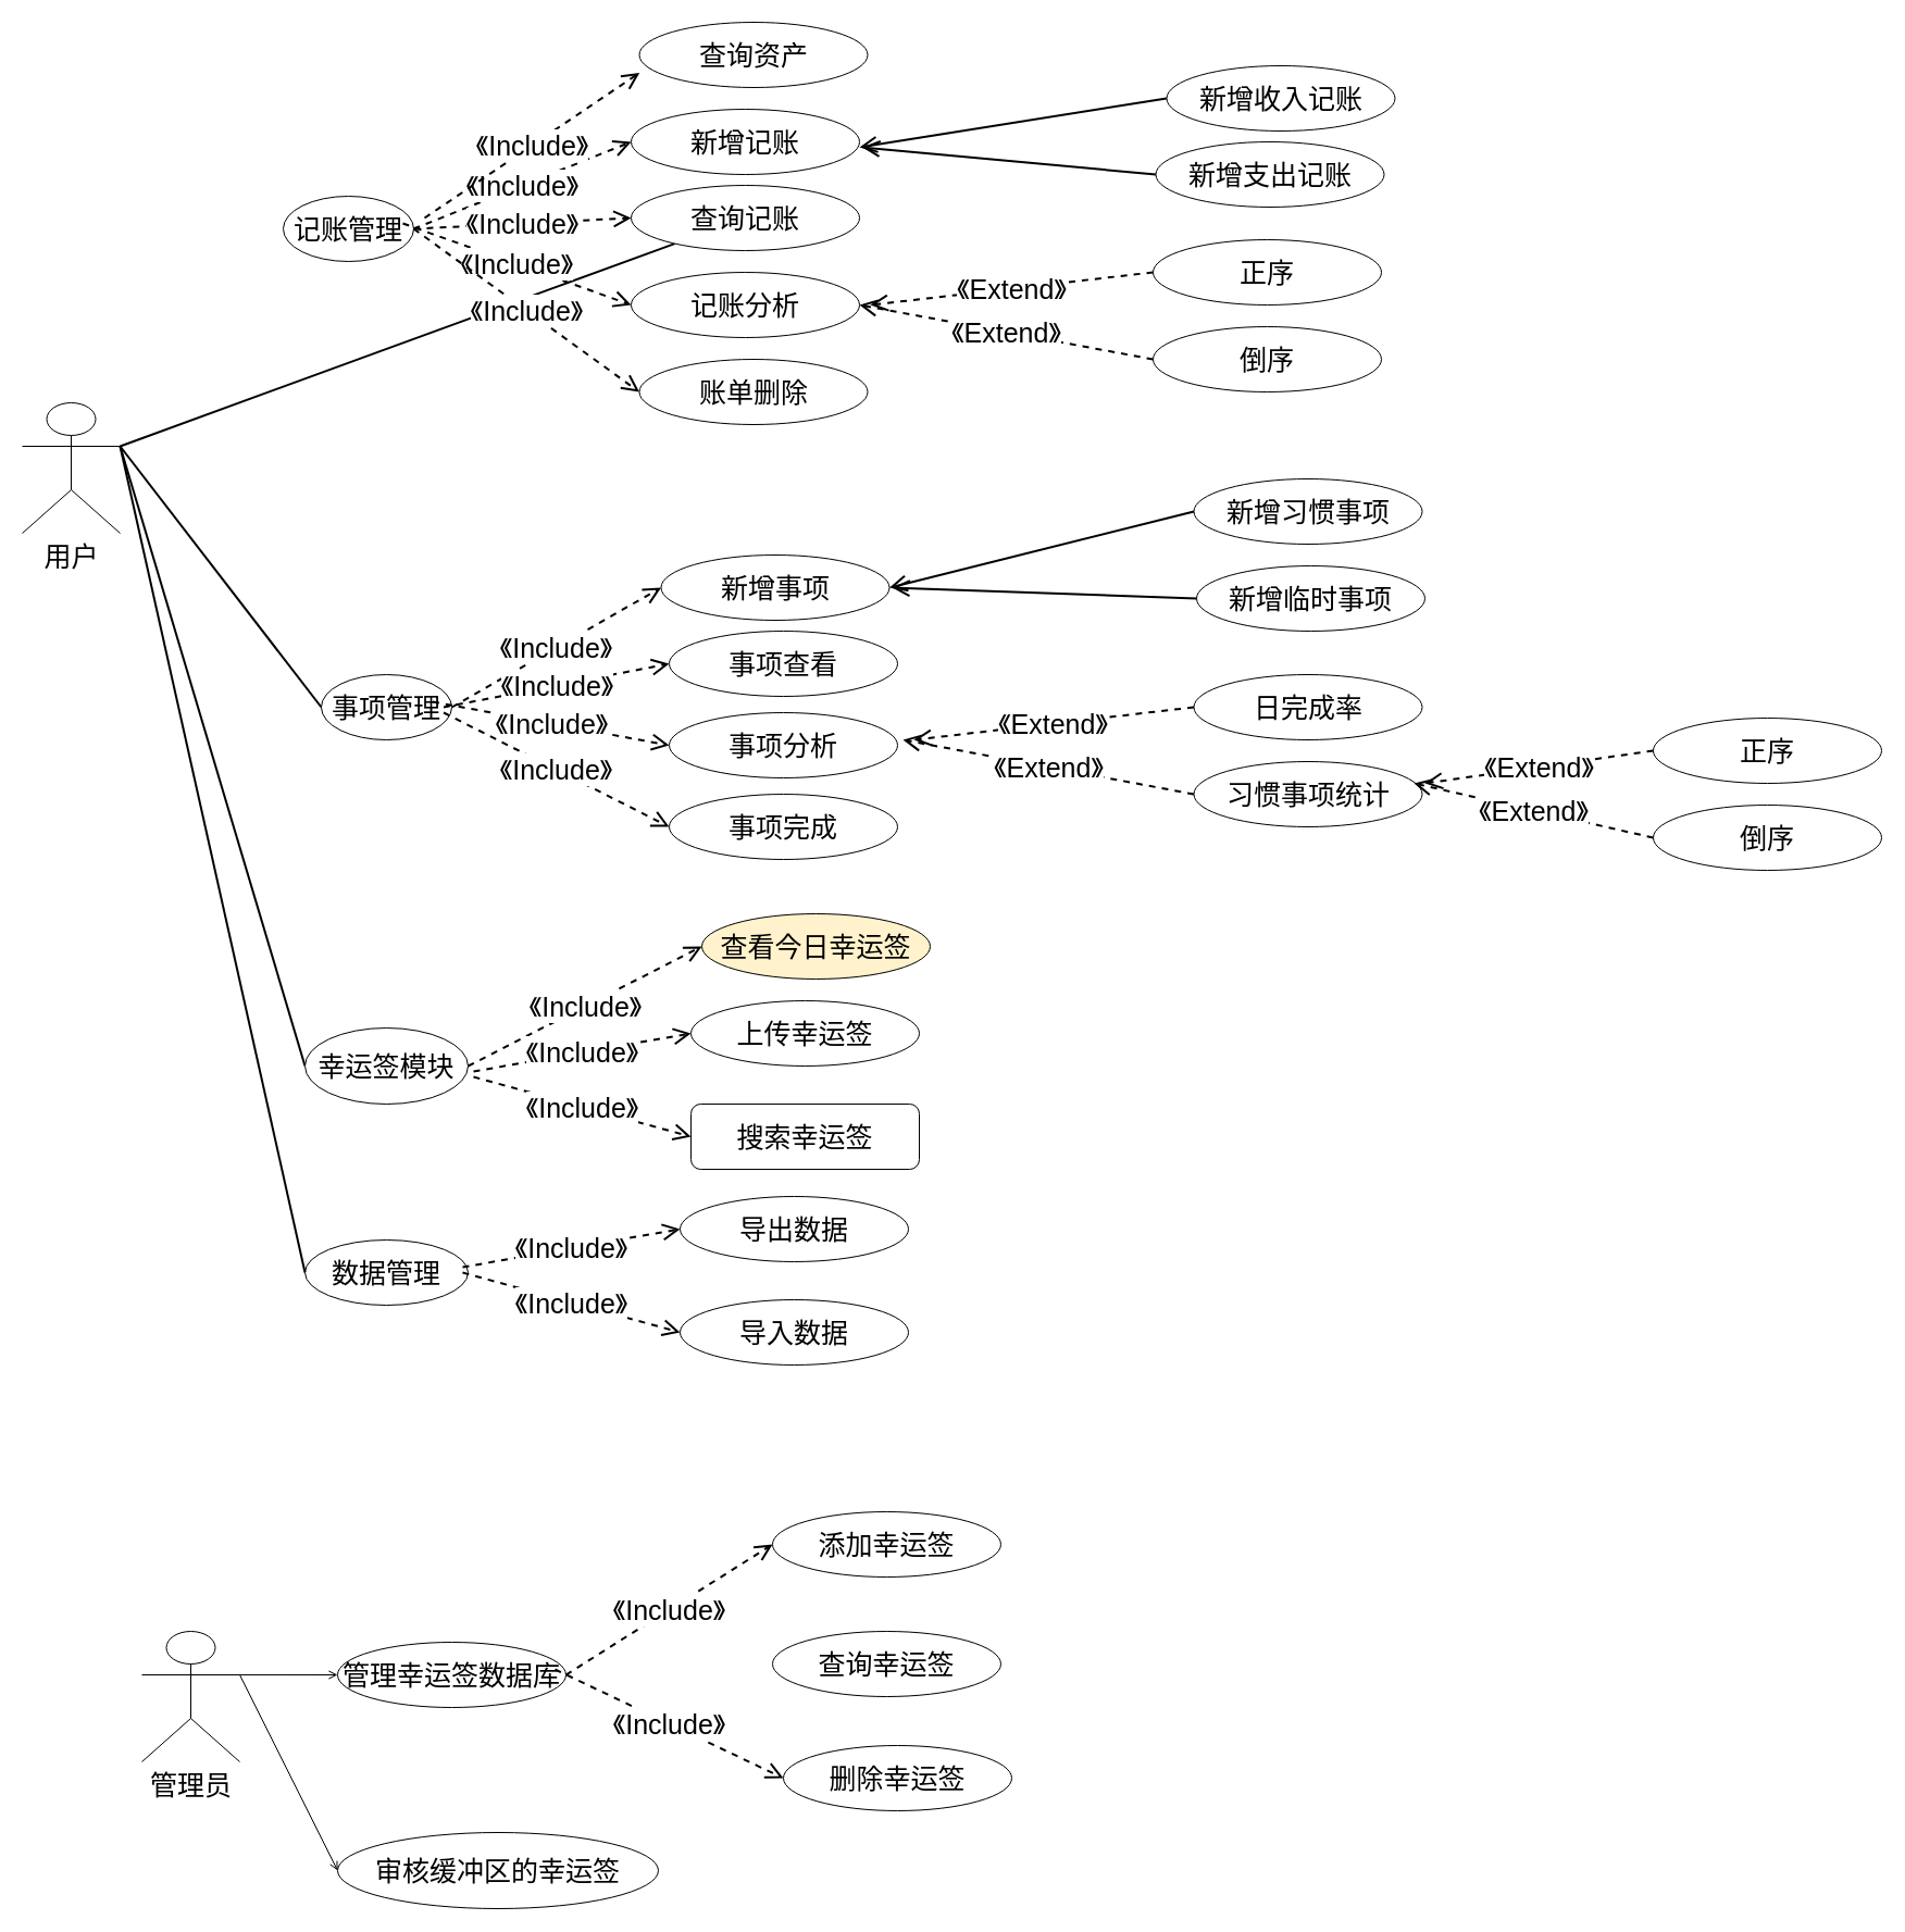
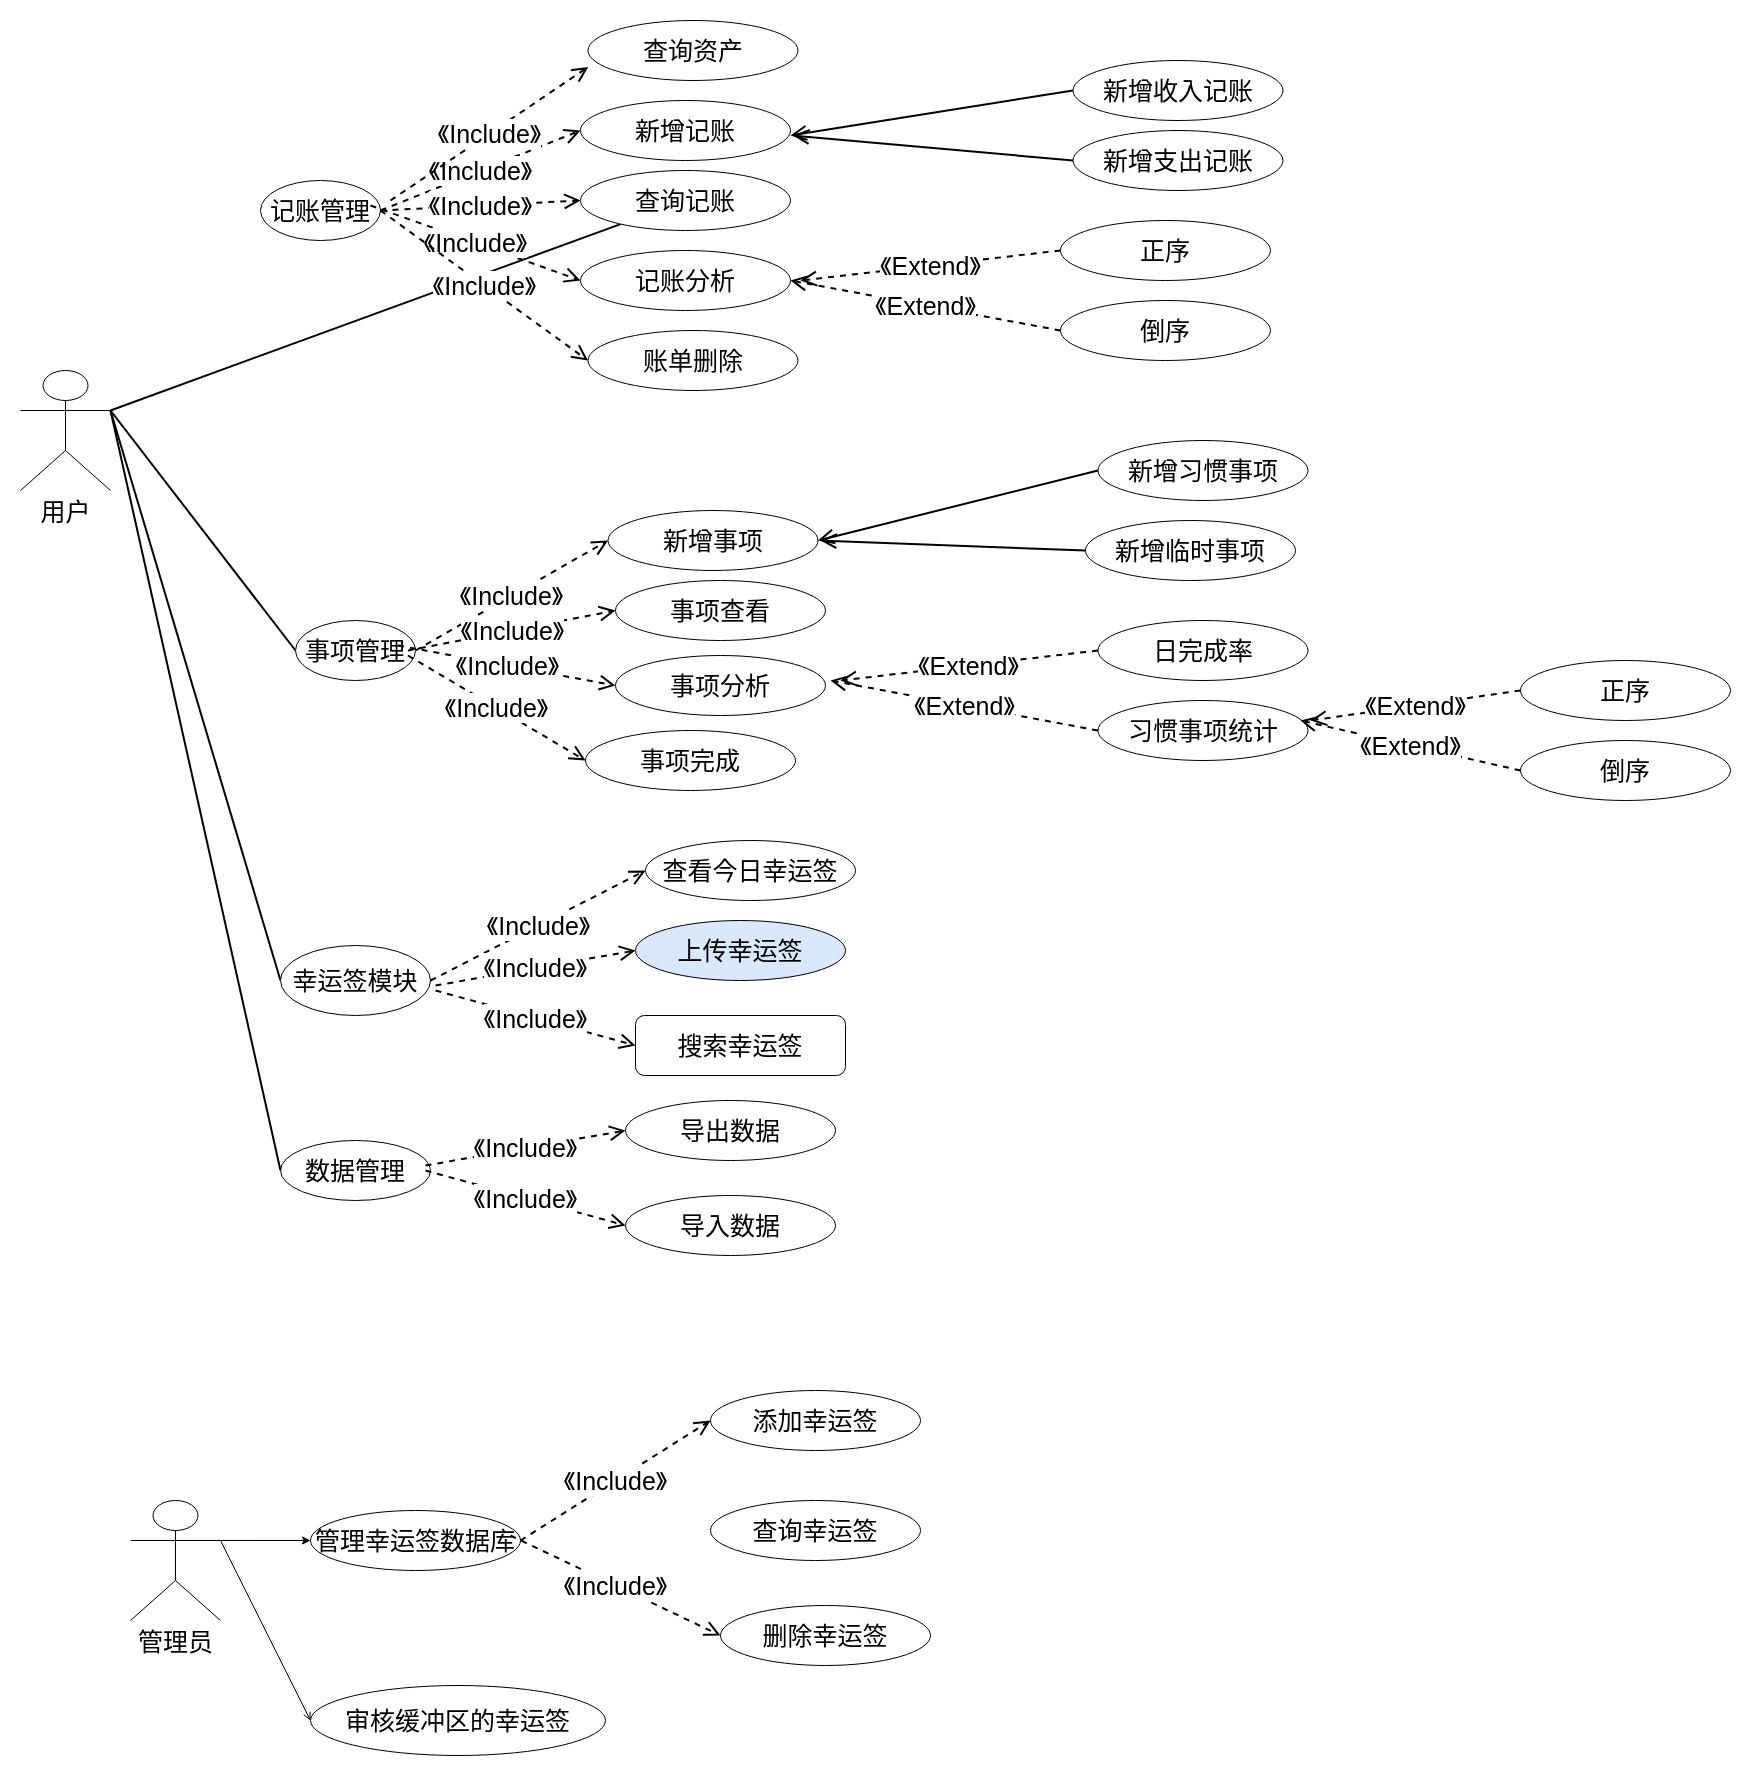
- <mxCell id="50" value="&lt;p style=&quot;font-size: 25px&quot;&gt;新增支出记账&lt;/p&gt;" style="ellipse;whiteSpace=wrap;html=1;fontSize=25;verticalAlign=middle;sketch=0;align=center;spacing=0;horizontal=1;" parent="1" vertex="1"><mxGeometry x="1062.5" y="130" width="210" height="60" as="geometry" /></mxCell>
+ <mxCell id="50" value="&lt;p style=&quot;font-size: 25px&quot;&gt;新增支出记账&lt;/p&gt;" style="ellipse;whiteSpace=wrap;html=1;fontSize=25;verticalAlign=middle;sketch=0;align=center;spacing=0;horizontal=1;" parent="1" vertex="1"><mxGeometry x="1072.5" y="130" width="210" height="60" as="geometry" /></mxCell>
- <mxCell id="46" value="&lt;p style=&quot;font-size: 25px&quot;&gt;新增临时事项&lt;/p&gt;" style="ellipse;whiteSpace=wrap;html=1;fontSize=25;verticalAlign=middle;sketch=0;align=center;spacing=0;horizontal=1;" parent="1" vertex="1"><mxGeometry x="1100" y="520" width="210" height="60" as="geometry" /></mxCell>
+ <mxCell id="46" value="&lt;p style=&quot;font-size: 25px&quot;&gt;新增临时事项&lt;/p&gt;" style="ellipse;whiteSpace=wrap;html=1;fontSize=25;verticalAlign=middle;sketch=0;align=center;spacing=0;horizontal=1;" parent="1" vertex="1"><mxGeometry x="1085" y="520" width="210" height="60" as="geometry" /></mxCell>
- <mxCell id="37" value="&lt;p style=&quot;font-size: 25px&quot;&gt;事项完成&lt;/p&gt;" style="ellipse;whiteSpace=wrap;html=1;fontSize=25;verticalAlign=middle;sketch=0;align=center;spacing=0;horizontal=1;" parent="1" vertex="1"><mxGeometry x="615" y="730" width="210" height="60" as="geometry" /></mxCell>
+ <mxCell id="37" value="&lt;p style=&quot;font-size: 25px&quot;&gt;事项完成&lt;/p&gt;" style="ellipse;whiteSpace=wrap;html=1;fontSize=25;verticalAlign=middle;sketch=0;align=center;spacing=0;horizontal=1;" parent="1" vertex="1"><mxGeometry x="585" y="730" width="210" height="60" as="geometry" /></mxCell>
- <mxCell id="32" value="&lt;p style=&quot;font-size: 25px&quot;&gt;查看今日幸运签&lt;/p&gt;" style="ellipse;whiteSpace=wrap;html=1;fontSize=25;verticalAlign=middle;sketch=0;align=center;spacing=0;horizontal=1;fillColor=#fff2cc;" parent="1" vertex="1"><mxGeometry x="645" y="840" width="210" height="60" as="geometry" /></mxCell>
+ <mxCell id="32" value="&lt;p style=&quot;font-size: 25px&quot;&gt;查看今日幸运签&lt;/p&gt;" style="ellipse;whiteSpace=wrap;html=1;fontSize=25;verticalAlign=middle;sketch=0;align=center;spacing=0;horizontal=1;" parent="1" vertex="1"><mxGeometry x="645" y="840" width="210" height="60" as="geometry" /></mxCell>
- <mxCell id="34" value="&lt;p style=&quot;font-size: 25px&quot;&gt;上传幸运签&lt;/p&gt;" style="ellipse;whiteSpace=wrap;html=1;fontSize=25;verticalAlign=middle;sketch=0;align=center;spacing=0;horizontal=1;" parent="1" vertex="1"><mxGeometry x="635" y="920" width="210" height="60" as="geometry" /></mxCell>
+ <mxCell id="34" value="&lt;p style=&quot;font-size: 25px&quot;&gt;上传幸运签&lt;/p&gt;" style="ellipse;whiteSpace=wrap;html=1;fontSize=25;verticalAlign=middle;sketch=0;align=center;spacing=0;horizontal=1;fillColor=#dae8fc;" parent="1" vertex="1"><mxGeometry x="635" y="920" width="210" height="60" as="geometry" /></mxCell>
- <mxCell id="13" style="edgeStyle=orthogonalEdgeStyle;rounded=0;orthogonalLoop=1;jettySize=auto;html=1;exitX=1;exitY=0.333;exitDx=0;exitDy=0;exitPerimeter=0;entryX=0;entryY=0.5;entryDx=0;entryDy=0;endArrow=open;" parent="1" source="10" target="12" edge="1"><mxGeometry relative="1" as="geometry" /></mxCell>
+ <mxCell id="13" style="edgeStyle=orthogonalEdgeStyle;rounded=0;orthogonalLoop=1;jettySize=auto;html=1;exitX=1;exitY=0.333;exitDx=0;exitDy=0;exitPerimeter=0;entryX=0;entryY=0.5;entryDx=0;entryDy=0;" parent="1" source="10" target="12" edge="1"><mxGeometry relative="1" as="geometry" /></mxCell>
